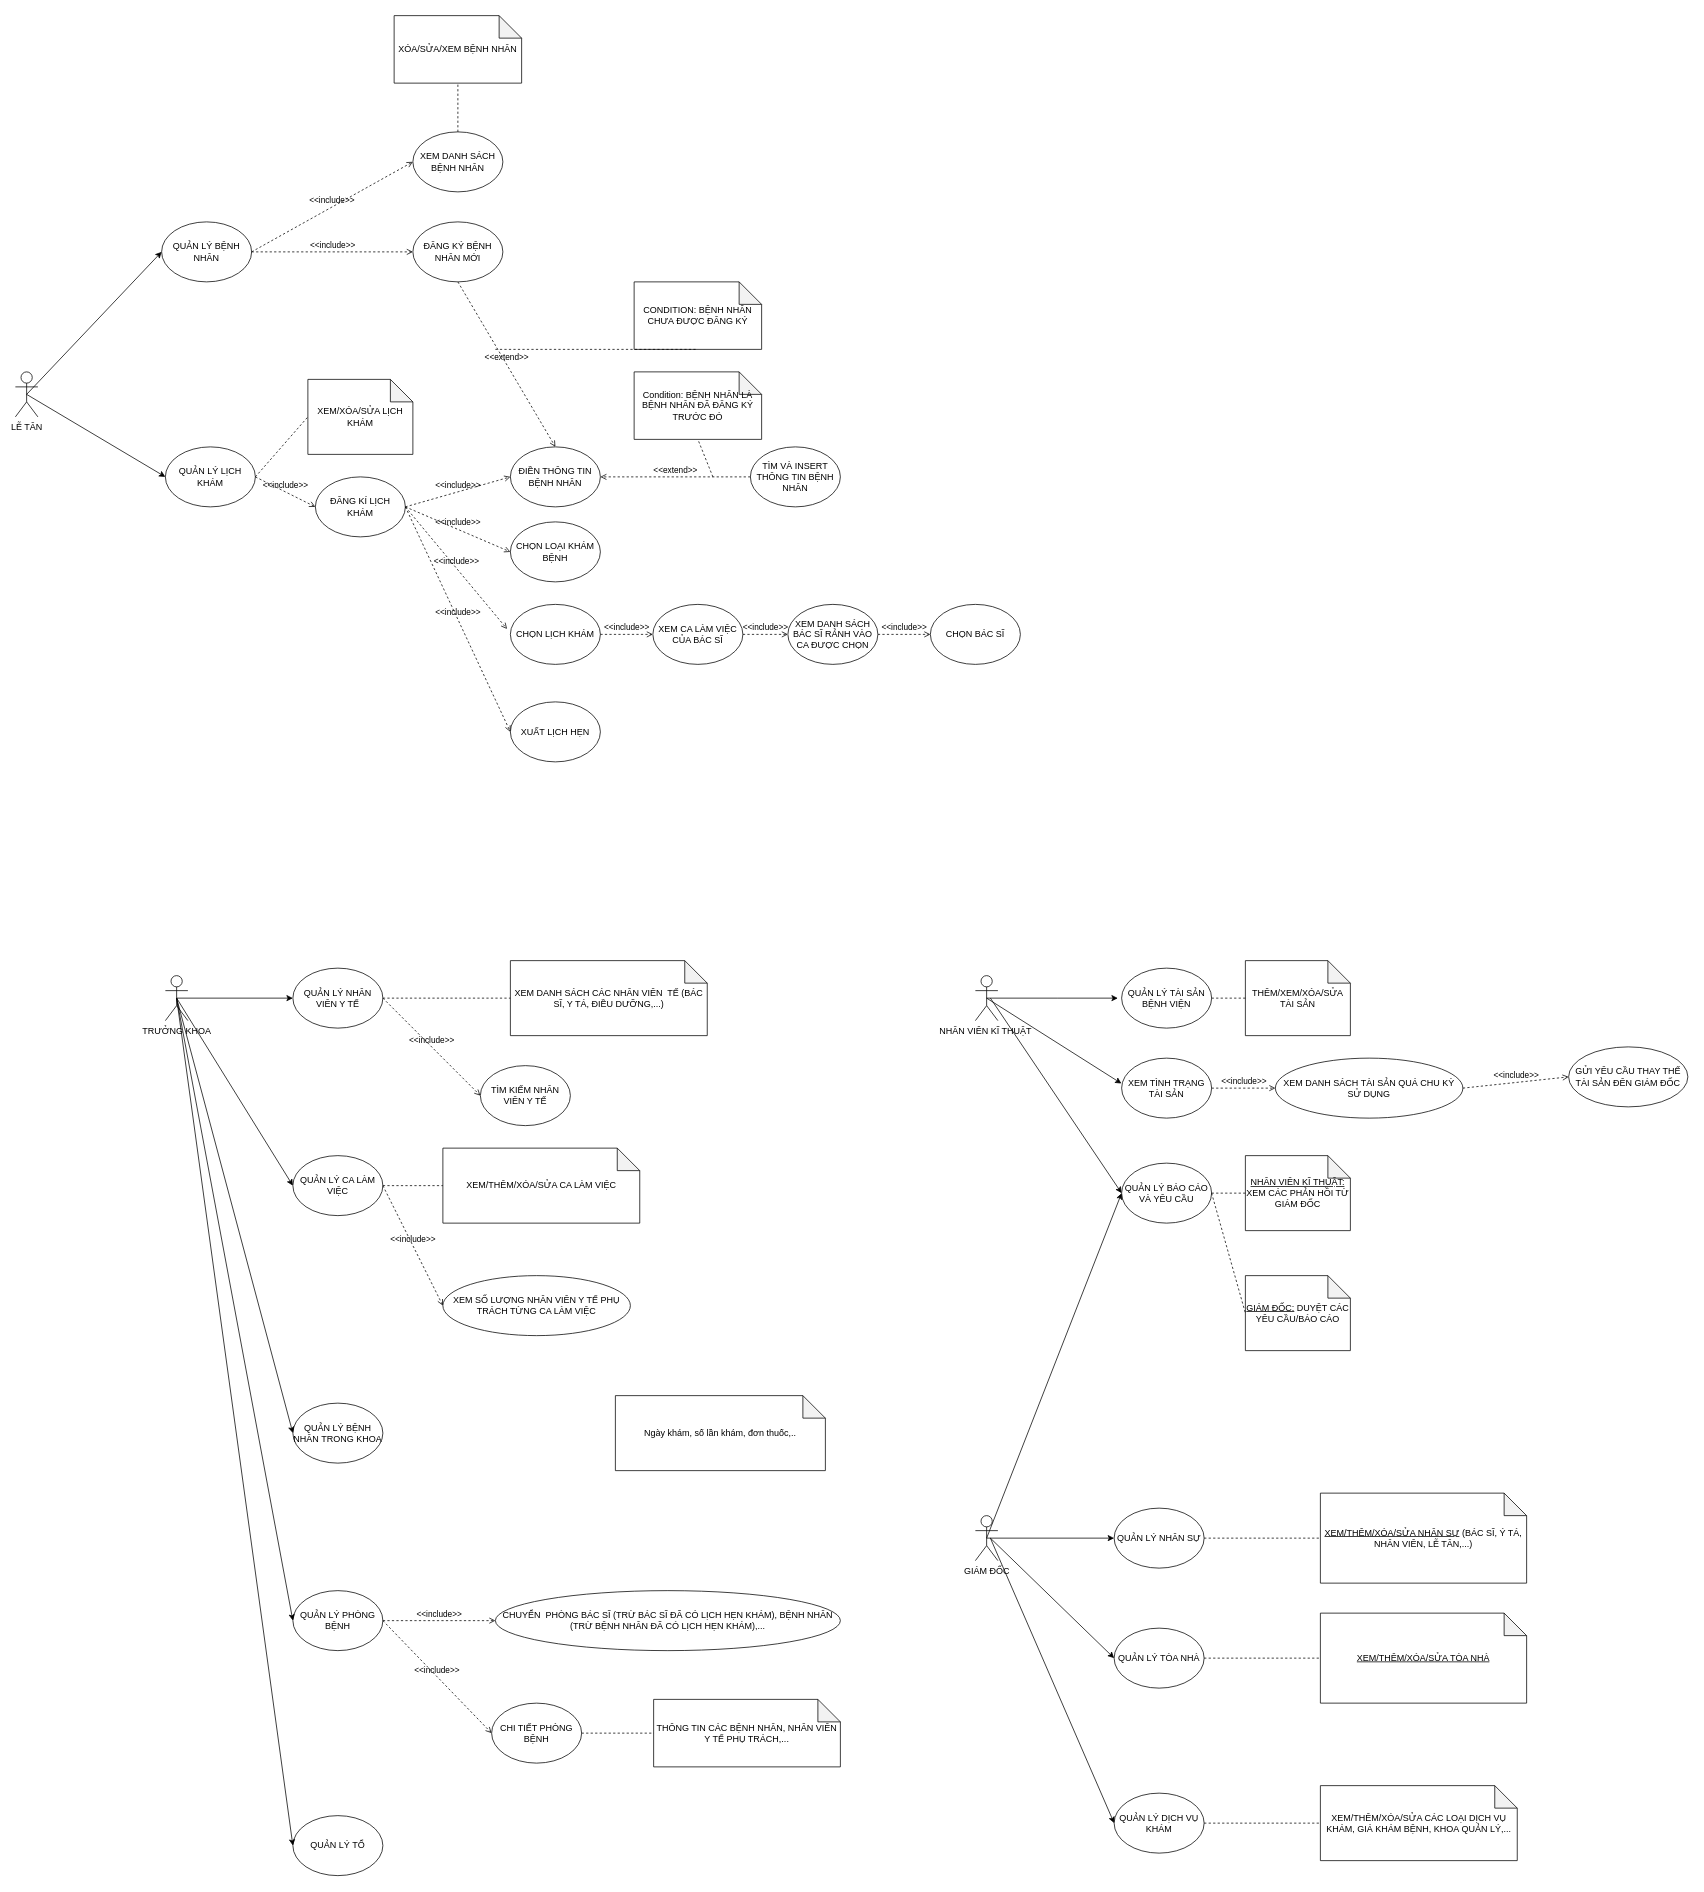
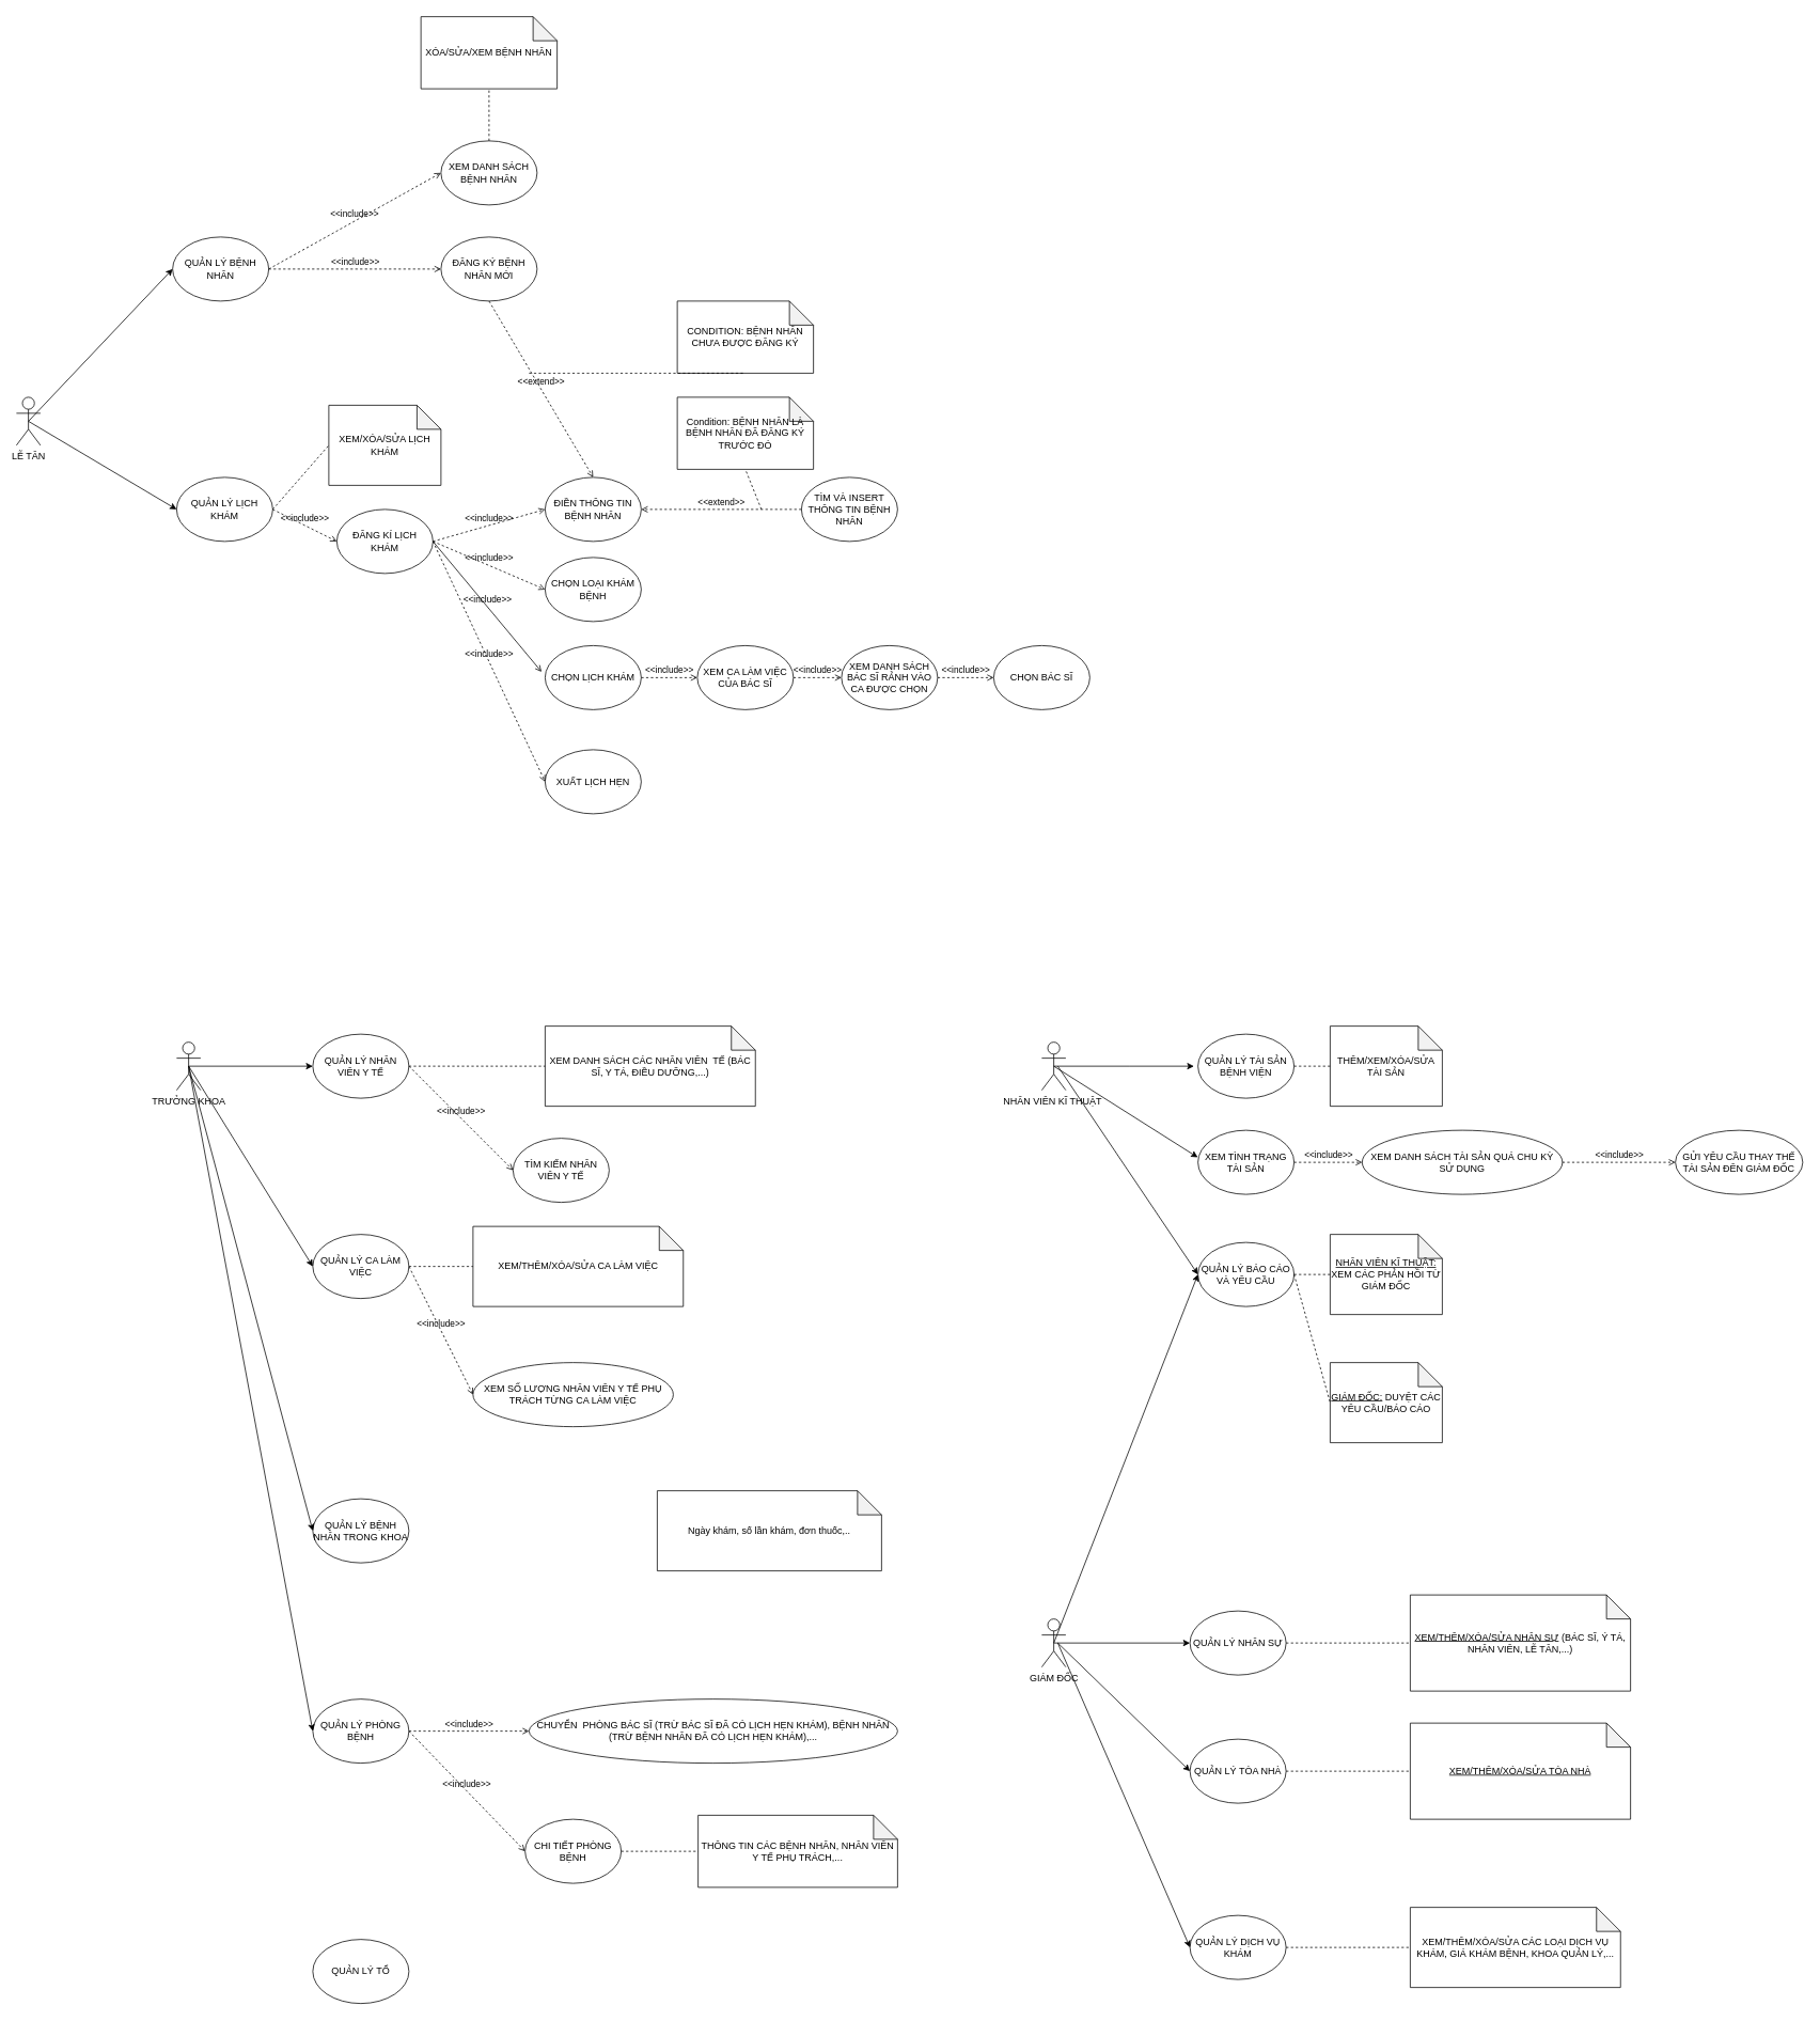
- <mxCell id="36" value="&amp;lt;&amp;lt;include&amp;gt;&amp;gt;" style="html=1;verticalAlign=bottom;labelBackgroundColor=none;endArrow=open;endFill=0;dashed=1;rounded=0;exitX=1;exitY=0.5;exitDx=0;exitDy=0;entryX=-0.037;entryY=0.41;entryDx=0;entryDy=0;entryPerimeter=0;" edge="1" parent="1" source="23" target="27"><mxGeometry width="160" relative="1" as="geometry"><mxPoint x="530" y="765" as="sourcePoint" /><mxPoint x="690" y="765" as="targetPoint" /></mxGeometry></mxCell>
+ <mxCell id="36" value="&amp;lt;&amp;lt;include&amp;gt;&amp;gt;" style="html=1;verticalAlign=bottom;labelBackgroundColor=none;endArrow=open;endFill=0;dashed=0;rounded=0;exitX=1;exitY=0.5;exitDx=0;exitDy=0;entryX=-0.037;entryY=0.41;entryDx=0;entryDy=0;entryPerimeter=0;" edge="1" parent="1" source="23" target="27"><mxGeometry width="160" relative="1" as="geometry"><mxPoint x="530" y="765" as="sourcePoint" /><mxPoint x="690" y="765" as="targetPoint" /></mxGeometry></mxCell>
- <mxCell id="12" value="GỬI YÊU CẦU THAY THẾ TÀI SẢN ĐÊN GIÁM ĐỐC" style="ellipse;whiteSpace=wrap;html=1;" vertex="1" parent="1"><mxGeometry x="2091" y="1395" width="159" height="80" as="geometry" /></mxCell>
+ <mxCell id="12" value="GỬI YÊU CẦU THAY THẾ TÀI SẢN ĐÊN GIÁM ĐỐC" style="ellipse;whiteSpace=wrap;html=1;" vertex="1" parent="1"><mxGeometry x="2091" y="1410" width="159" height="80" as="geometry" /></mxCell>
- <mxCell id="94" value="" style="endArrow=classic;html=1;rounded=0;exitX=0.5;exitY=0.5;exitDx=0;exitDy=0;exitPerimeter=0;entryX=0;entryY=0.5;entryDx=0;entryDy=0;" edge="1" parent="1" source="3" target="87"><mxGeometry width="50" height="50" relative="1" as="geometry"><mxPoint x="260" y="1950" as="sourcePoint" /><mxPoint x="310" y="1900" as="targetPoint" /></mxGeometry></mxCell>
